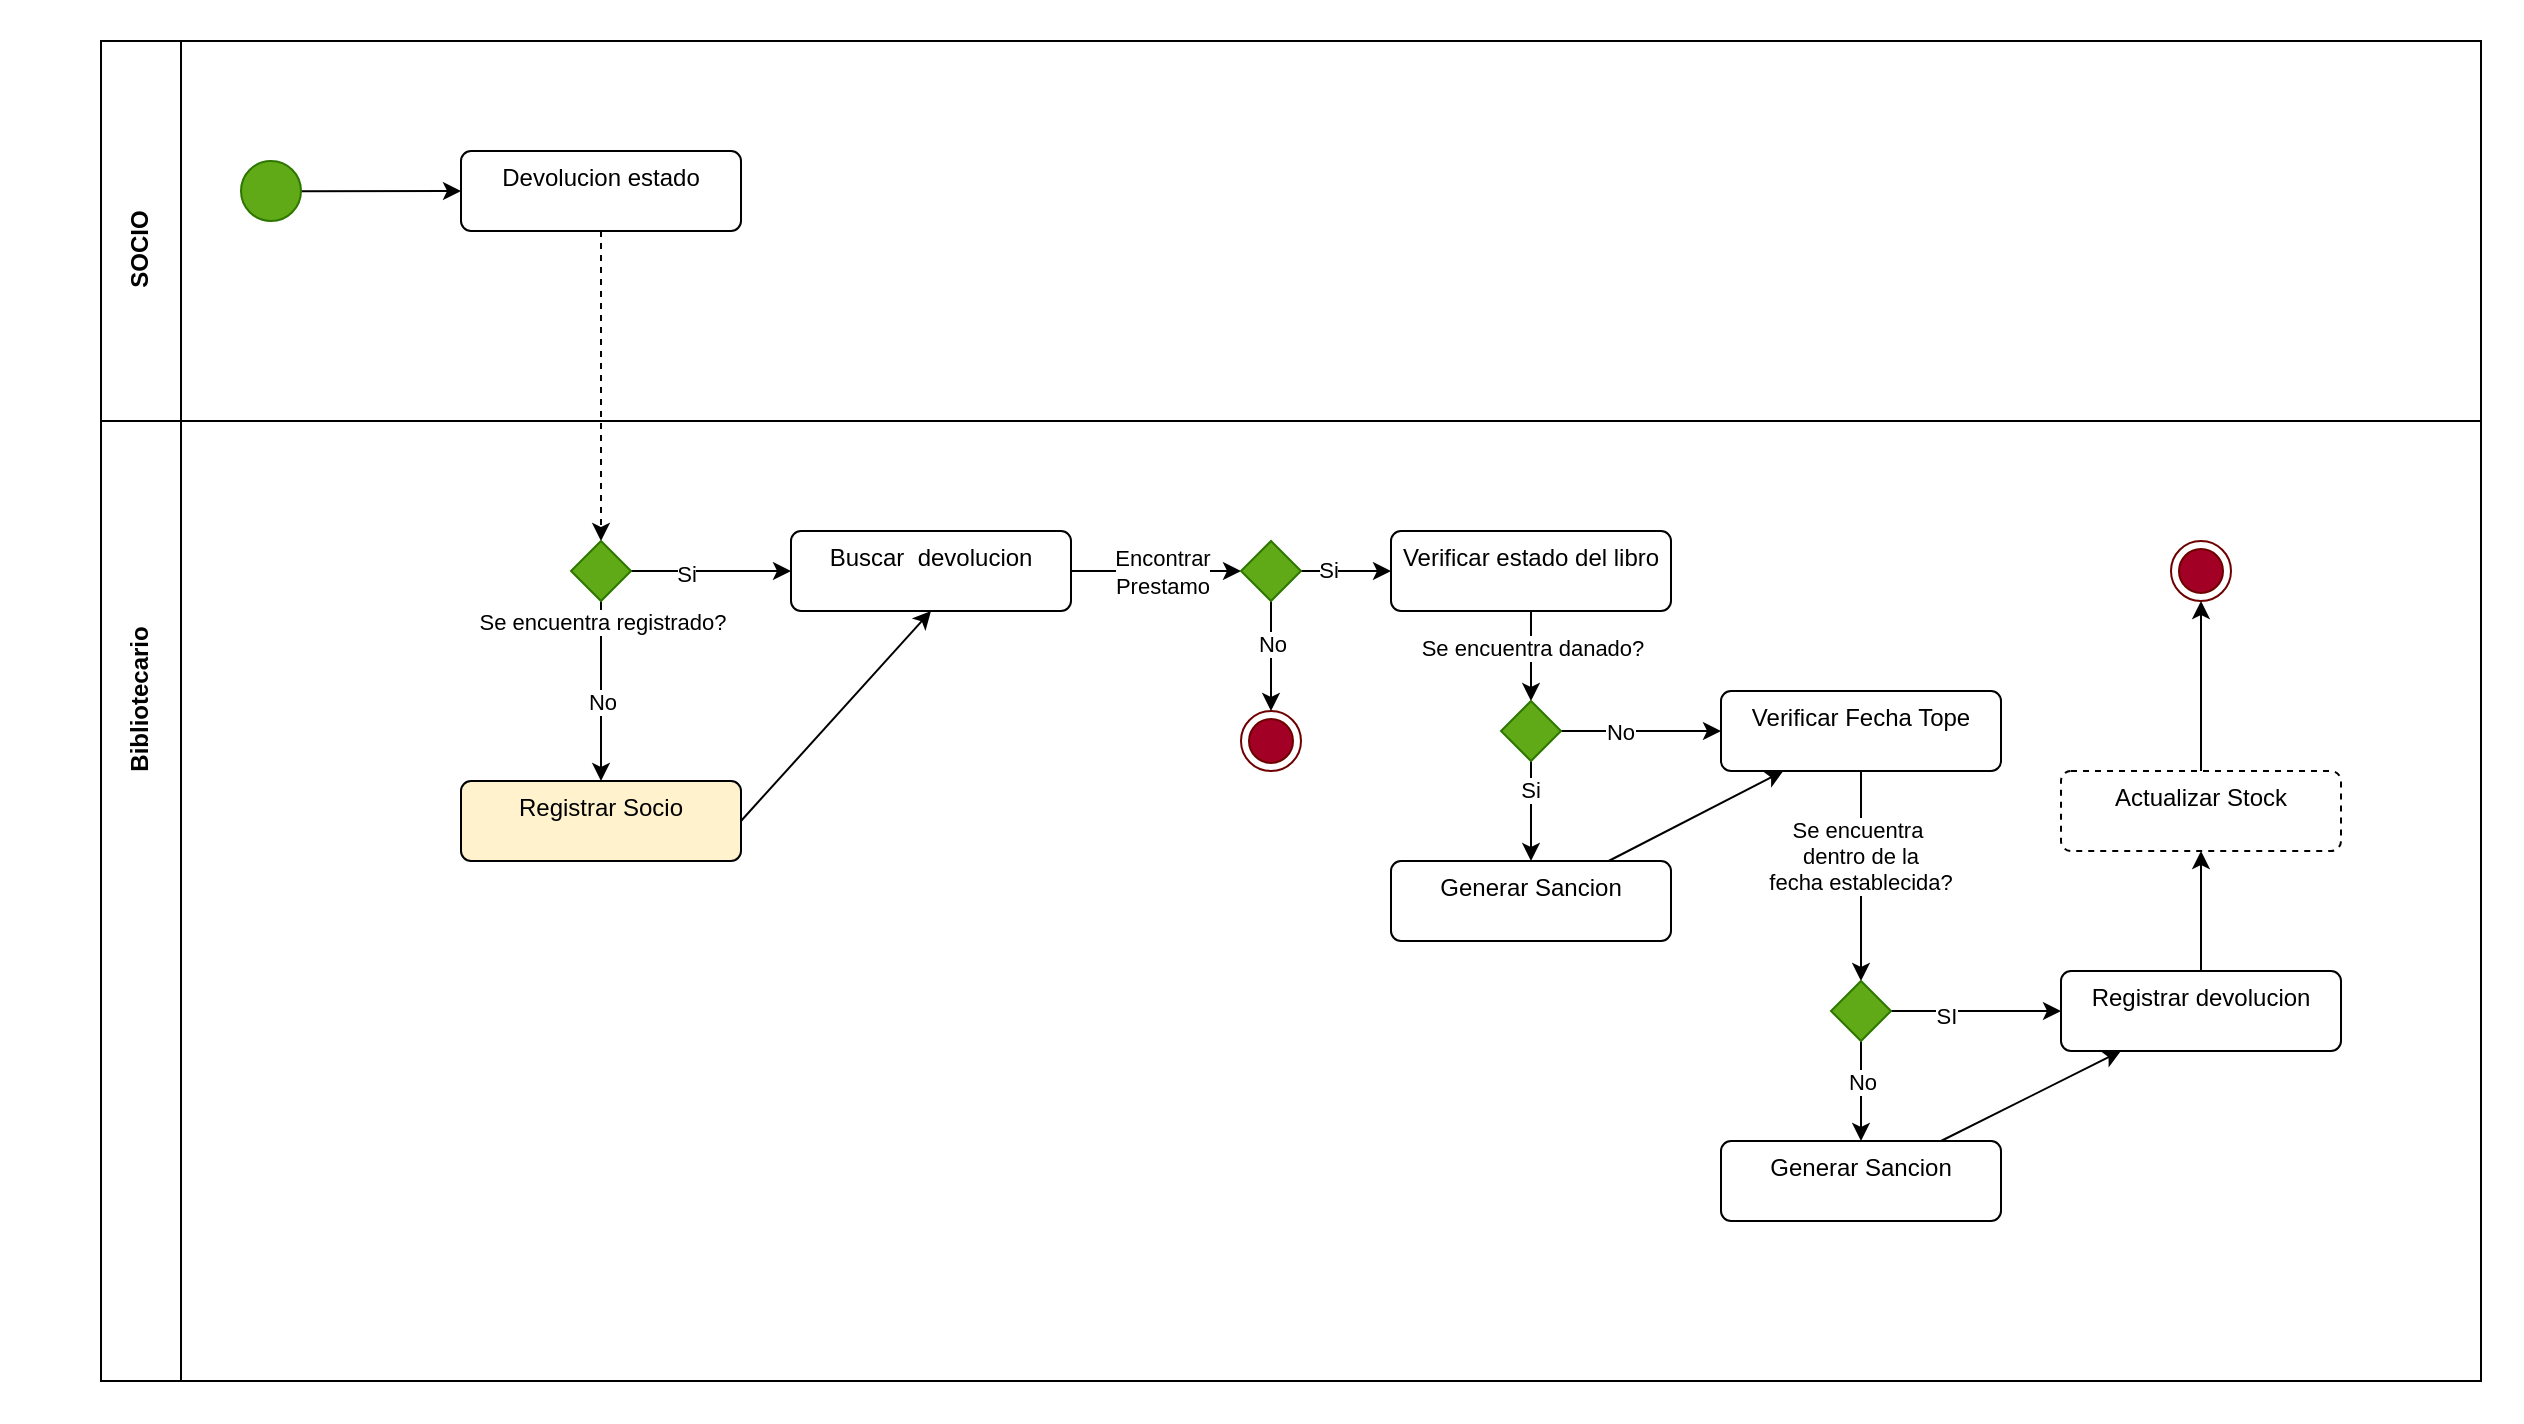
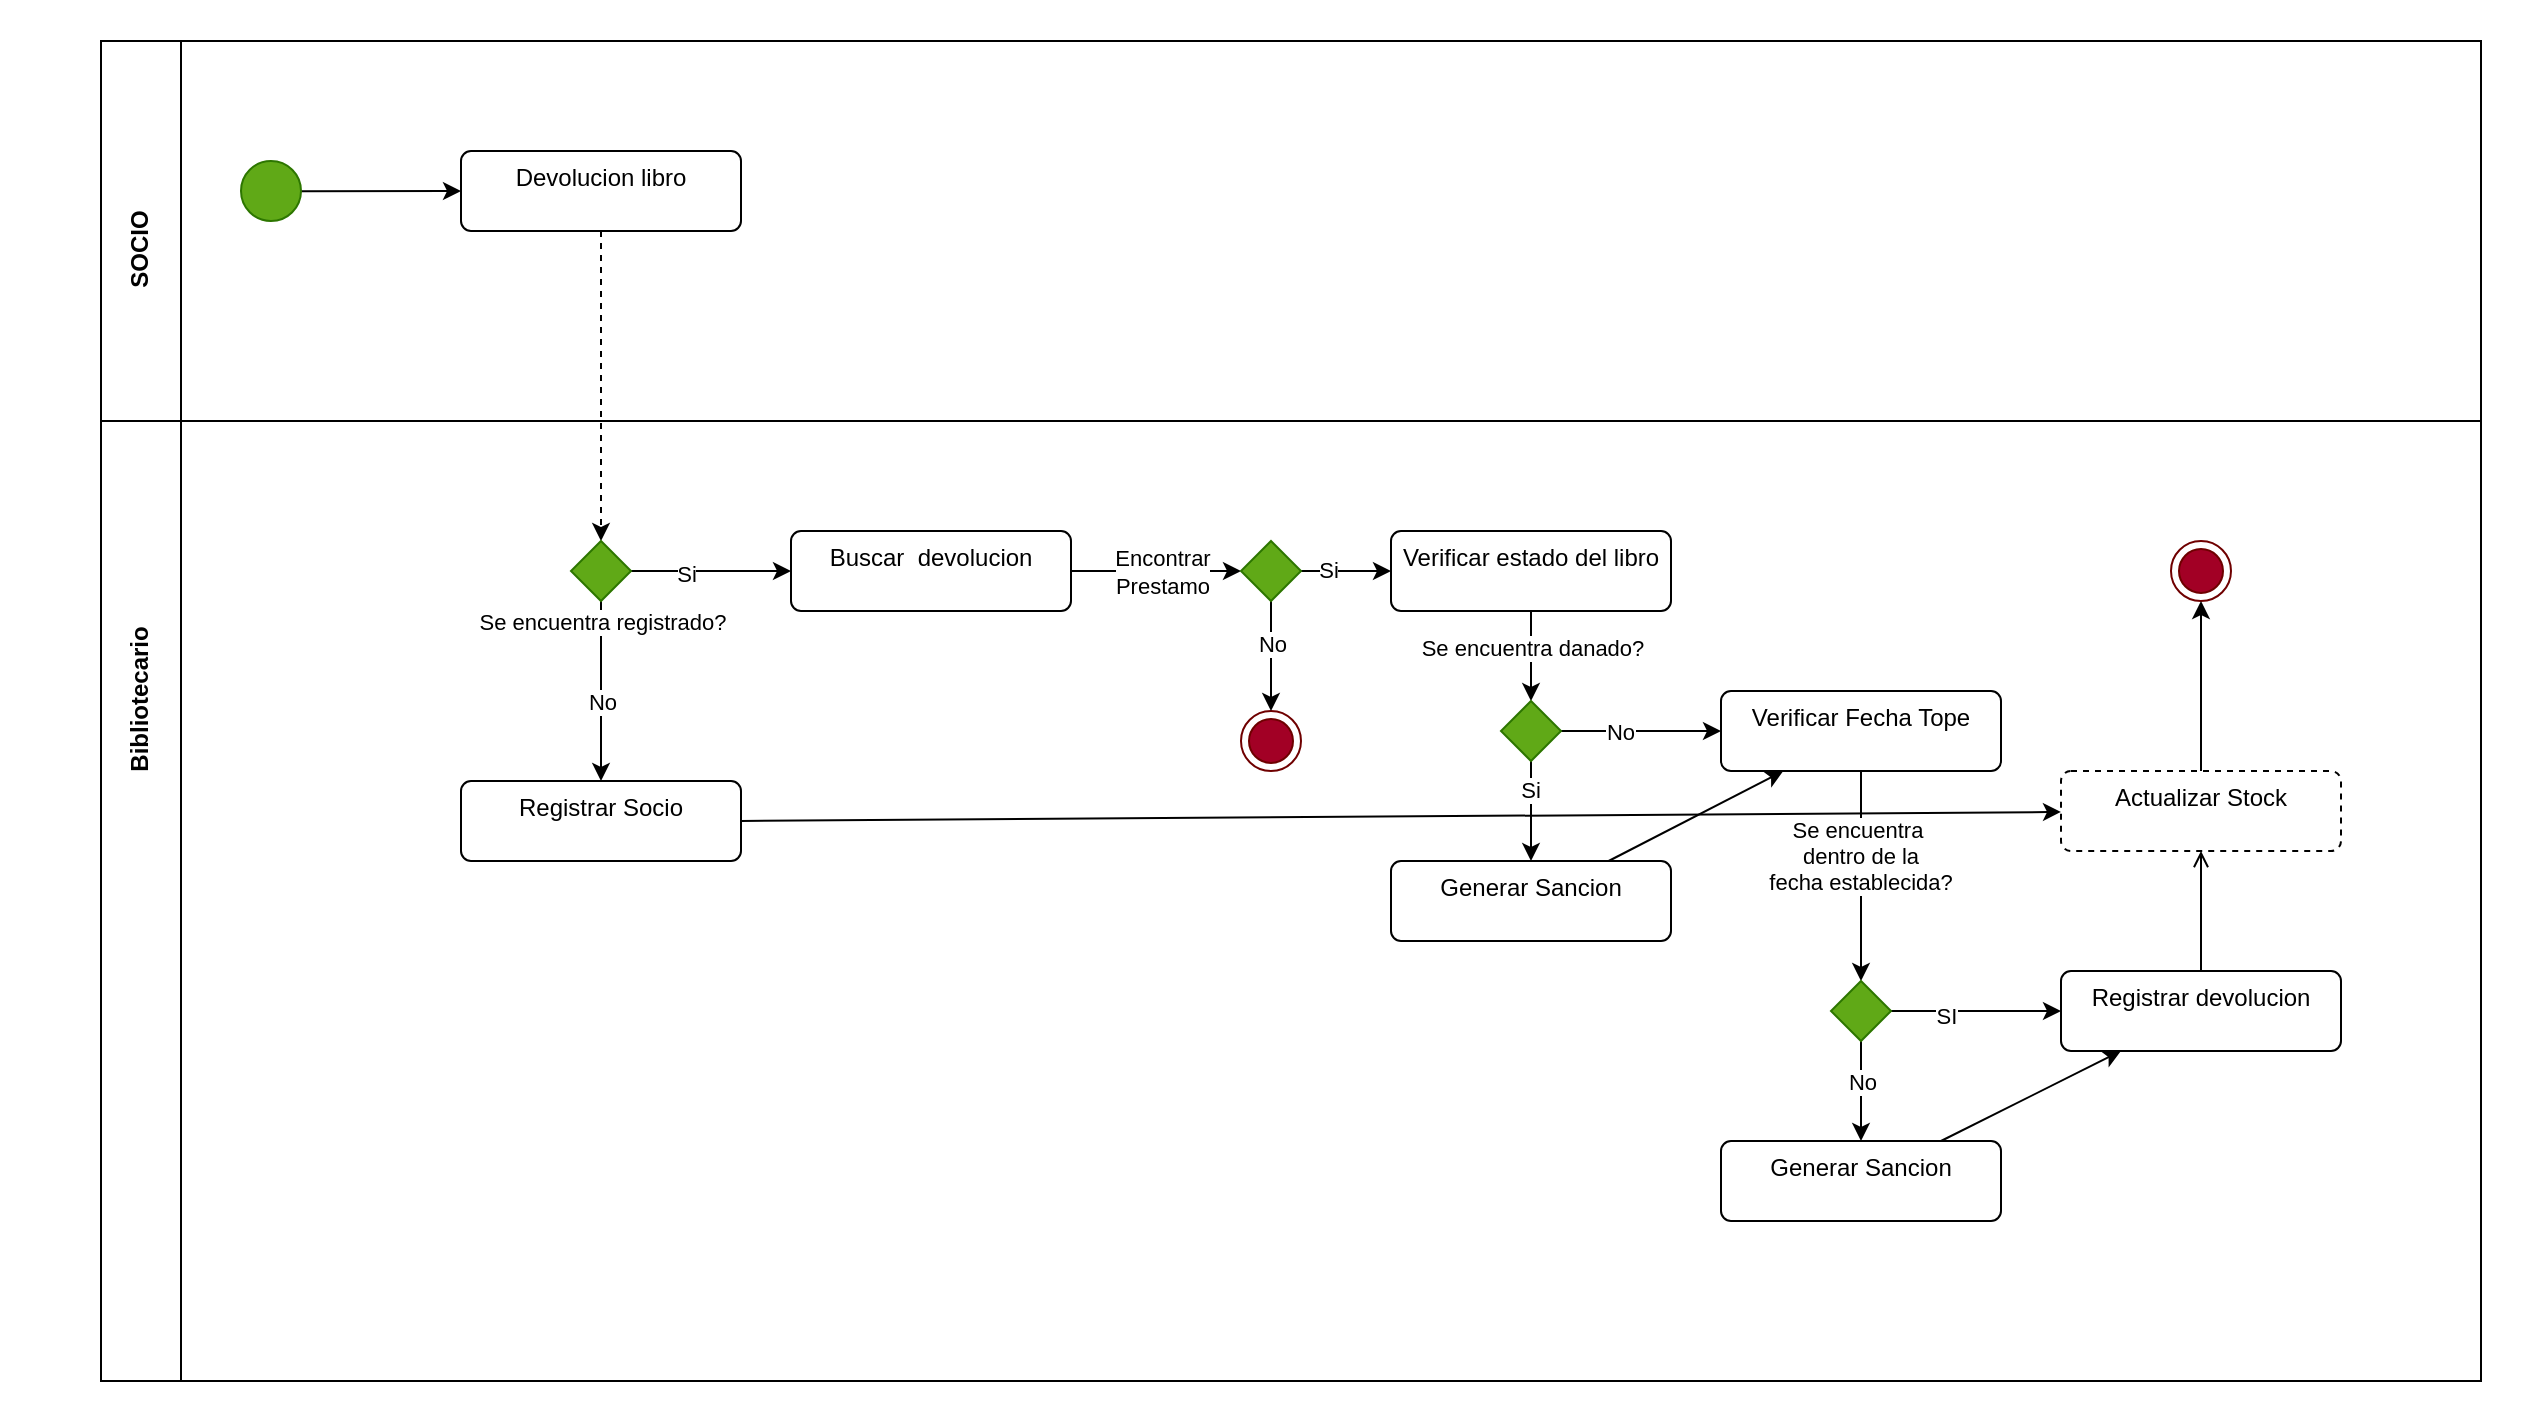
- <mxCell id="7" value="Devolucion estado" style="html=1;align=center;verticalAlign=top;rounded=1;absoluteArcSize=1;arcSize=10;dashed=0;" vertex="1" parent="1"><mxGeometry x="230" y="75" width="140" height="40" as="geometry" /></mxCell>
+ <mxCell id="7" value="Devolucion libro" style="html=1;align=center;verticalAlign=top;rounded=1;absoluteArcSize=1;arcSize=10;dashed=0;" vertex="1" parent="1"><mxGeometry x="230" y="75" width="140" height="40" as="geometry" /></mxCell>
- <mxCell id="14" style="edgeStyle=none;html=1;exitX=1;exitY=0.5;exitDx=0;exitDy=0;entryX=0.5;entryY=1;entryDx=0;entryDy=0;" edge="1" parent="1" source="15" target="28"><mxGeometry relative="1" as="geometry" /></mxCell>
+ <mxCell id="14" style="edgeStyle=none;html=1;exitX=1;exitY=0.5;exitDx=0;exitDy=0;" edge="1" parent="1" source="15" target="55"><mxGeometry relative="1" as="geometry" /></mxCell>
- <mxCell id="15" value="Registrar Socio" style="html=1;align=center;verticalAlign=top;rounded=1;absoluteArcSize=1;arcSize=10;dashed=0;fillColor=#fff2cc;" vertex="1" parent="1"><mxGeometry x="230" y="390" width="140" height="40" as="geometry" /></mxCell>
+ <mxCell id="15" value="Registrar Socio" style="html=1;align=center;verticalAlign=top;rounded=1;absoluteArcSize=1;arcSize=10;dashed=0;" vertex="1" parent="1"><mxGeometry x="230" y="390" width="140" height="40" as="geometry" /></mxCell>
- <mxCell id="51" style="edgeStyle=none;html=1;entryX=0.5;entryY=1;entryDx=0;entryDy=0;" edge="1" parent="1" source="52" target="55"><mxGeometry relative="1" as="geometry" /></mxCell>
+ <mxCell id="51" style="edgeStyle=none;html=1;entryX=0.5;entryY=1;entryDx=0;entryDy=0;endArrow=open;" edge="1" parent="1" source="52" target="55"><mxGeometry relative="1" as="geometry" /></mxCell>
